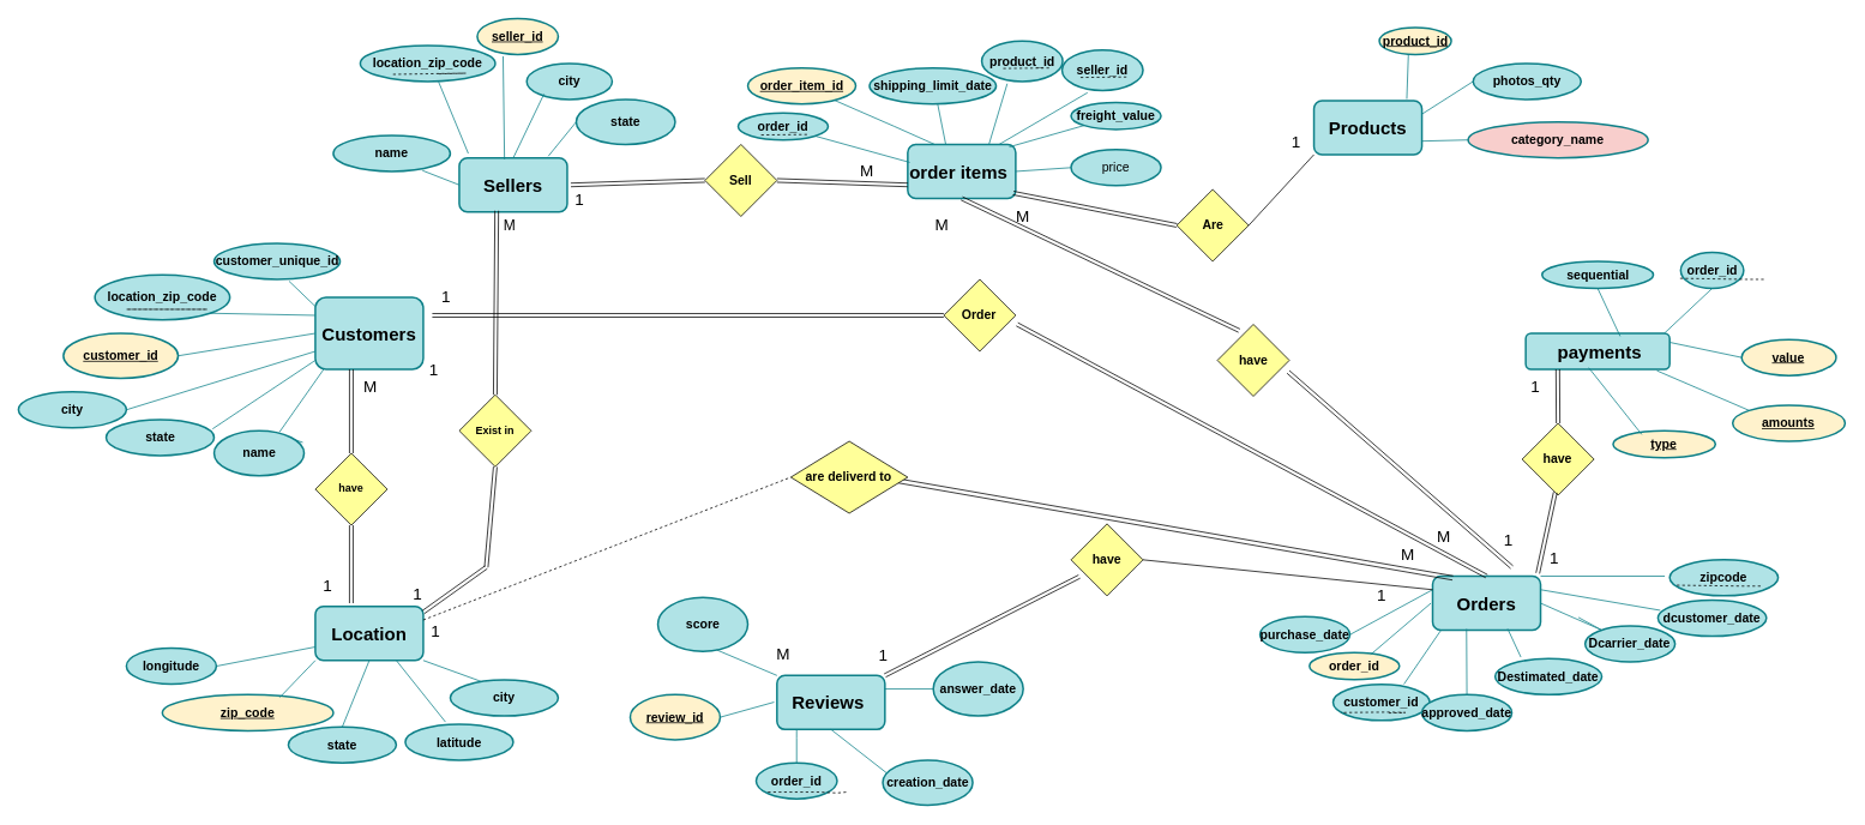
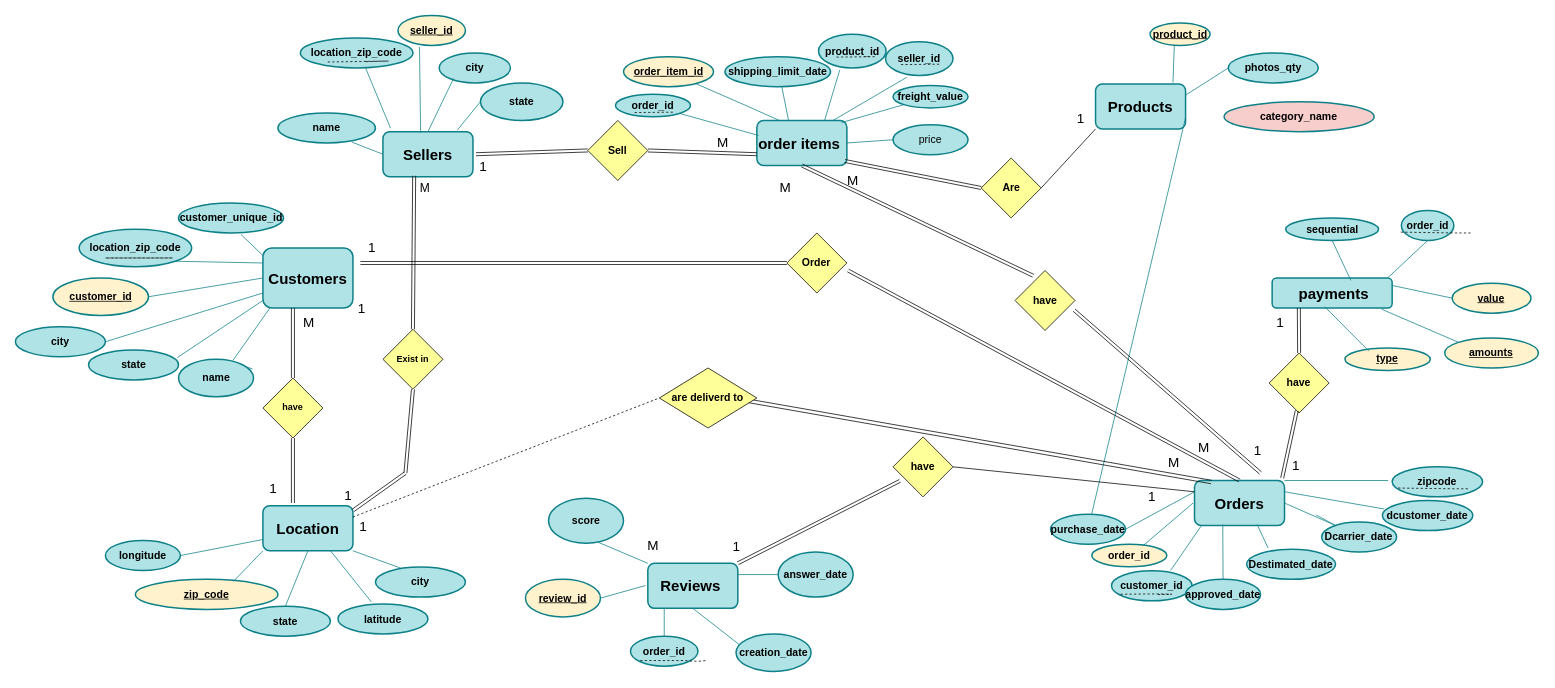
- <mxCell id="93" value="" style="endArrow=none;html=1;rounded=0;entryX=0;entryY=0.5;entryDx=0;entryDy=0;exitX=1;exitY=0.75;exitDx=0;exitDy=0;fillColor=#b0e3e6;strokeColor=#0e8088;" parent="1" source="89" target="91" edge="1"><mxGeometry width="50" height="50" relative="1" as="geometry"><mxPoint x="1465.16" y="340" as="sourcePoint" /><mxPoint x="1515.16" y="290" as="targetPoint" /></mxGeometry></mxCell>
+ <mxCell id="93" value="" style="endArrow=none;html=1;rounded=0;exitX=1;exitY=0.75;exitDx=0;exitDy=0;fillColor=#b0e3e6;strokeColor=#0e8088;" parent="1" source="89" target="50" edge="1"><mxGeometry width="50" height="50" relative="1" as="geometry"><mxPoint x="1465.16" y="340" as="sourcePoint" /><mxPoint x="1515.16" y="290" as="targetPoint" /></mxGeometry></mxCell>
- <mxCell id="17" value="&lt;u&gt;&lt;b&gt;&lt;font style=&quot;font-size: 14px;&quot;&gt;type&lt;/font&gt;&lt;/b&gt;&lt;/u&gt;" style="ellipse;whiteSpace=wrap;html=1;strokeColor=#0e8088;fillColor=#FFF2CC;labelBackgroundColor=none;rounded=1;strokeWidth=2;" parent="1" vertex="1"><mxGeometry x="1792.49" y="478.36" width="113.75" height="30" as="geometry" /></mxCell>
+ <mxCell id="17" value="&lt;u&gt;&lt;b&gt;&lt;font style=&quot;font-size: 14px;&quot;&gt;type&lt;/font&gt;&lt;/b&gt;&lt;/u&gt;" style="ellipse;whiteSpace=wrap;html=1;strokeColor=#0e8088;fillColor=#FFF2CC;labelBackgroundColor=none;rounded=1;strokeWidth=2;" parent="1" vertex="1"><mxGeometry x="1792.49" y="463.36" width="113.75" height="30" as="geometry" /></mxCell>
